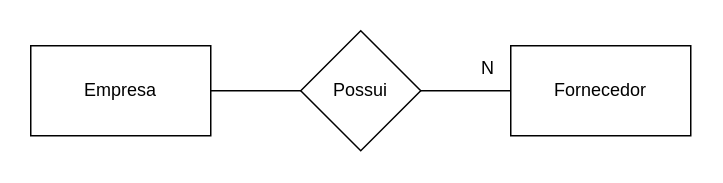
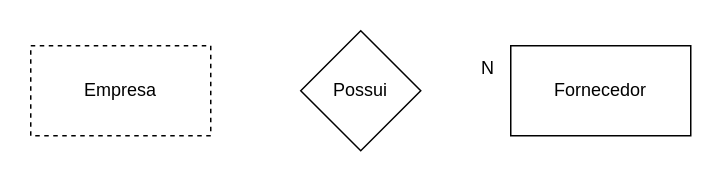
- <mxCell id="3" value="Empresa" style="rounded=0;whiteSpace=wrap;html=1;" parent="1" vertex="1"><mxGeometry x="20" y="30" width="120" height="60" as="geometry" /></mxCell>
+ <mxCell id="3" value="Empresa" style="rounded=0;whiteSpace=wrap;html=1;dashed=1;" parent="1" vertex="1"><mxGeometry x="20" y="30" width="120" height="60" as="geometry" /></mxCell>
- <mxCell id="2" style="edgeStyle=orthogonalEdgeStyle;rounded=0;orthogonalLoop=1;jettySize=auto;html=1;endArrow=none;endFill=0;" parent="1" source="3" target="4" edge="1"><mxGeometry relative="1" as="geometry" /></mxCell>
